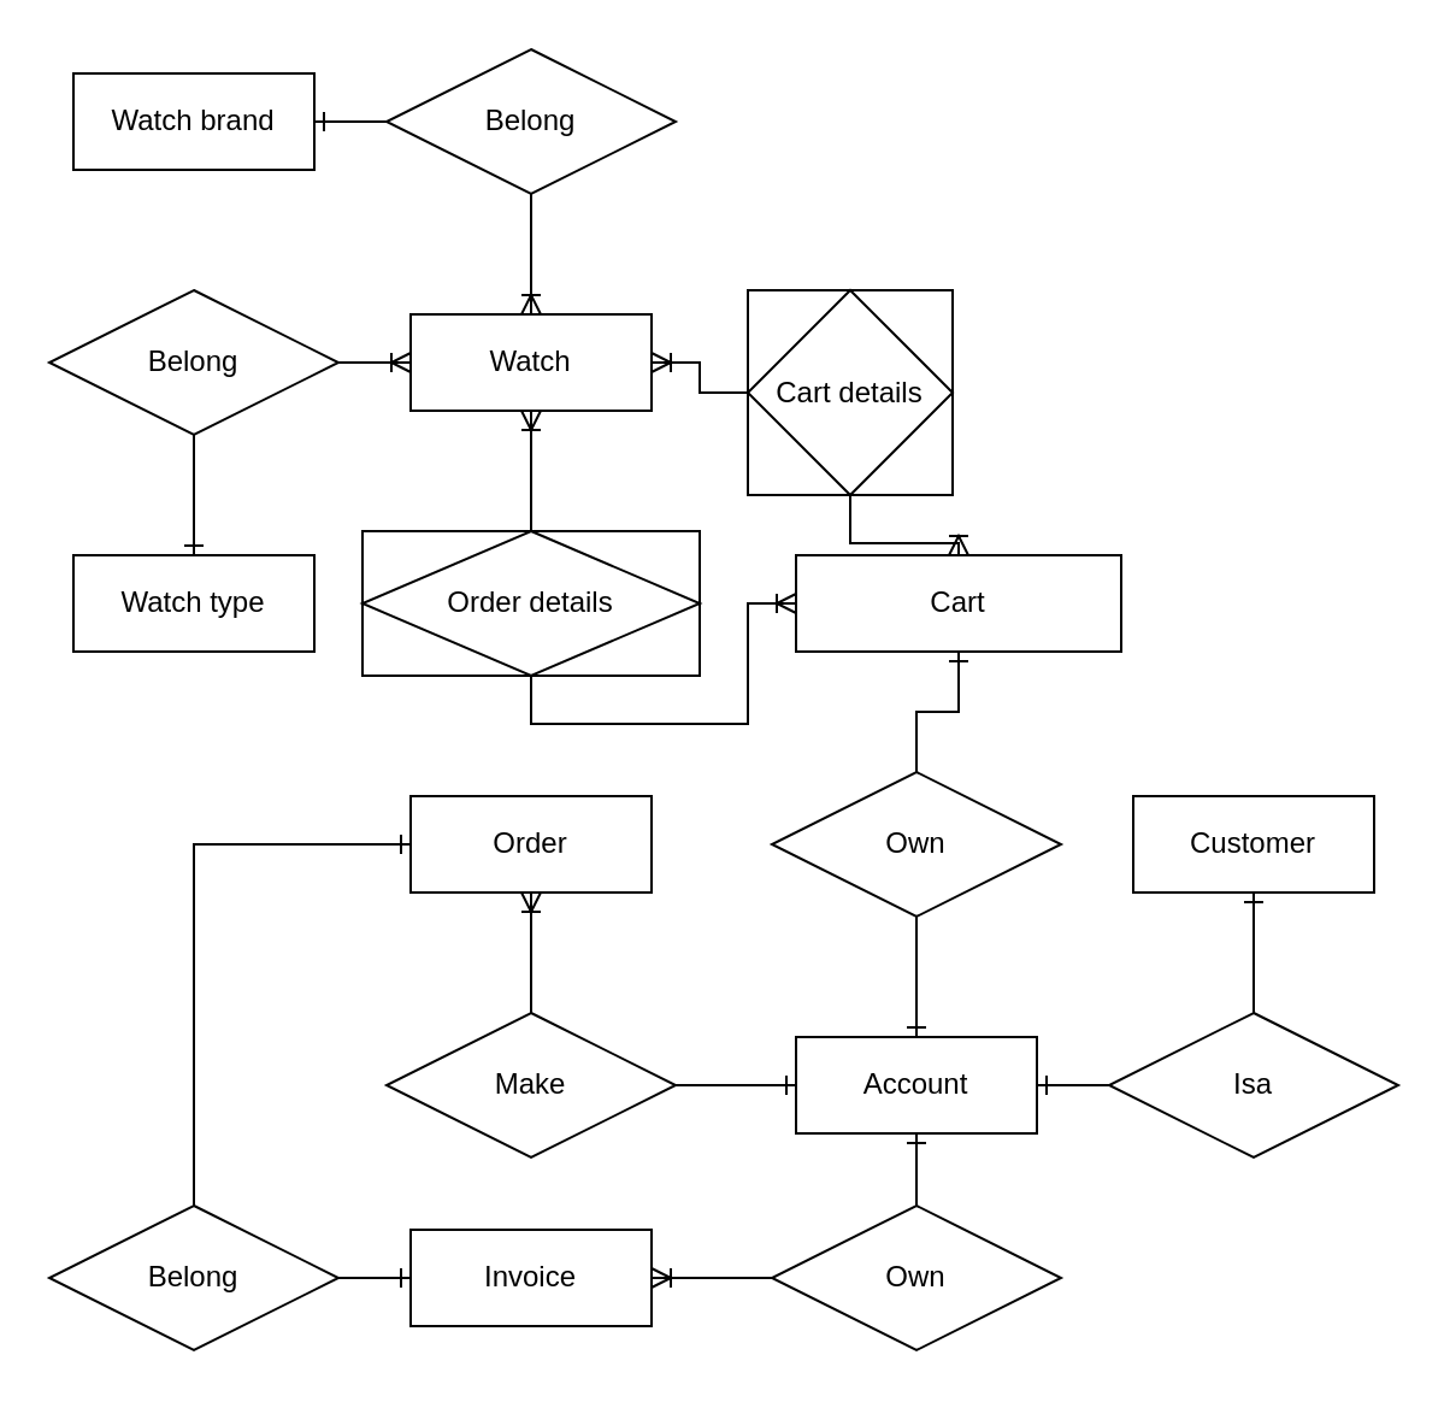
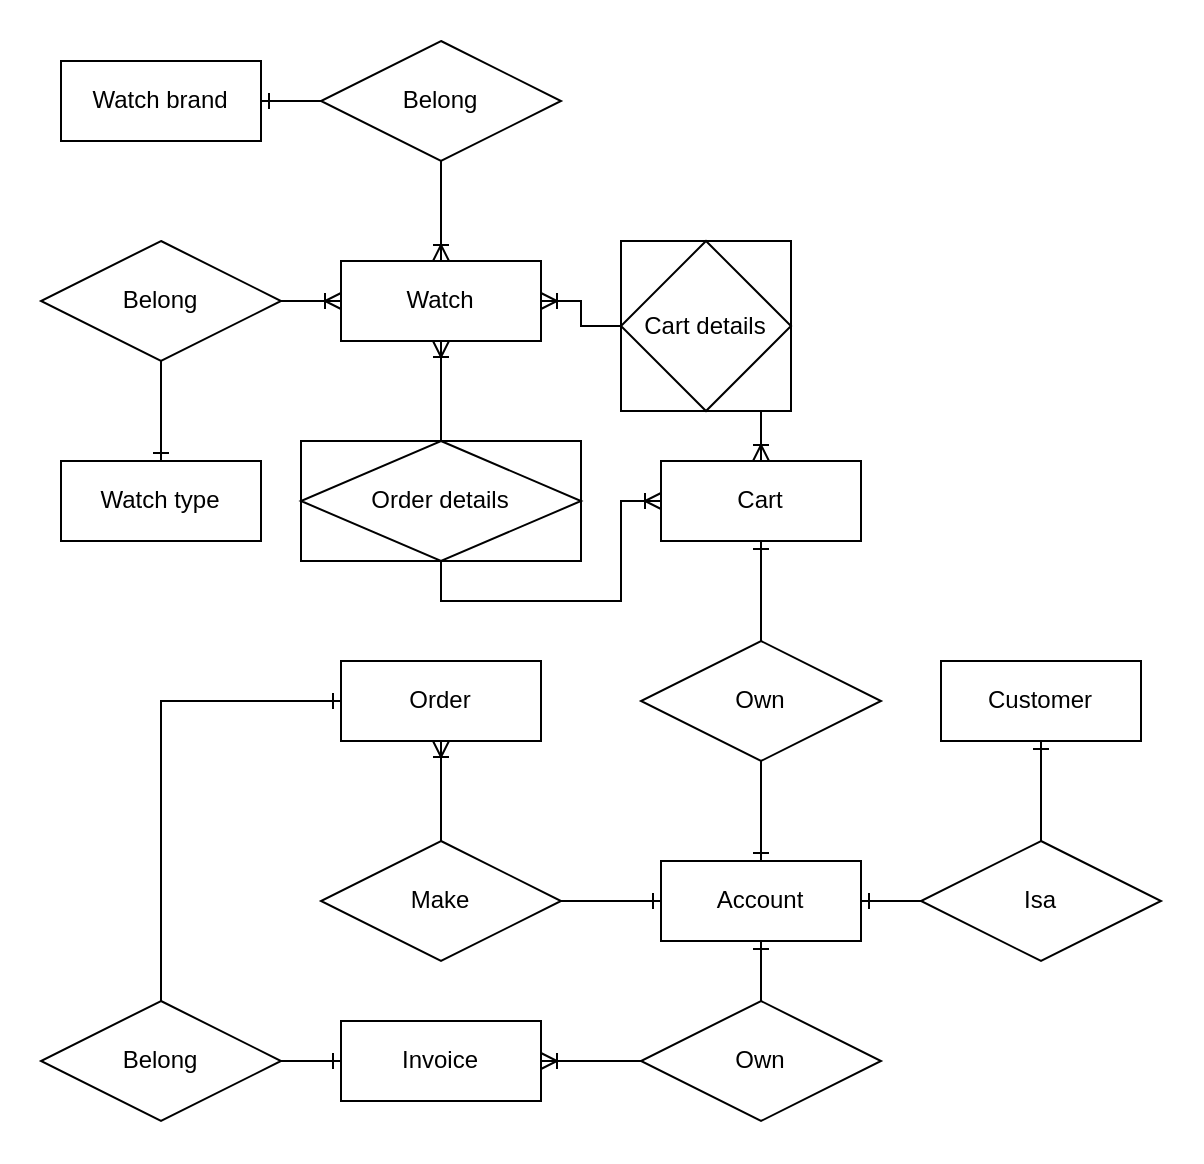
- <mxCell id="12" value="Cart" style="whiteSpace=wrap;html=1;align=center;" vertex="1" parent="1"><mxGeometry x="330" y="230" width="135" height="40" as="geometry" /></mxCell>
+ <mxCell id="12" value="Cart" style="whiteSpace=wrap;html=1;align=center;" vertex="1" parent="1"><mxGeometry x="330" y="230" width="100" height="40" as="geometry" /></mxCell>
